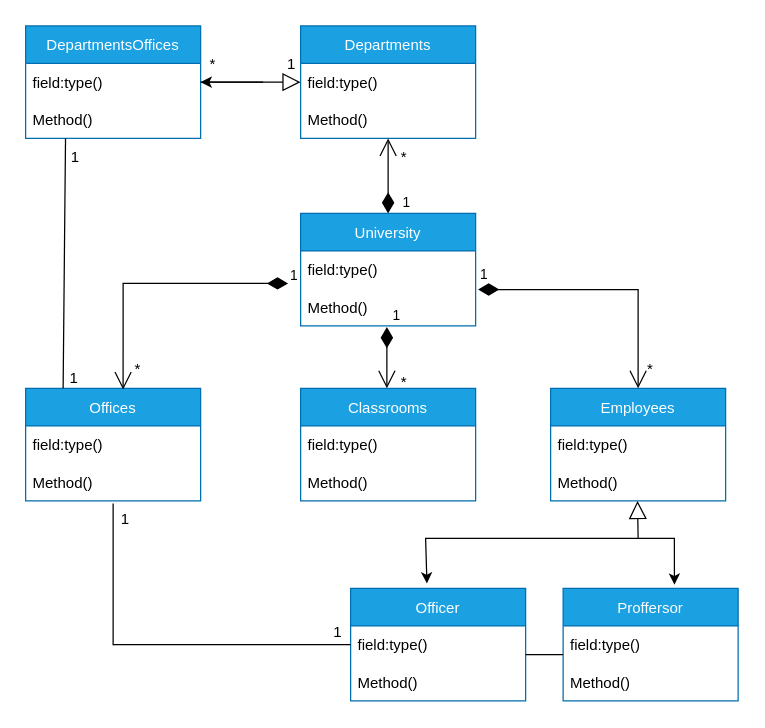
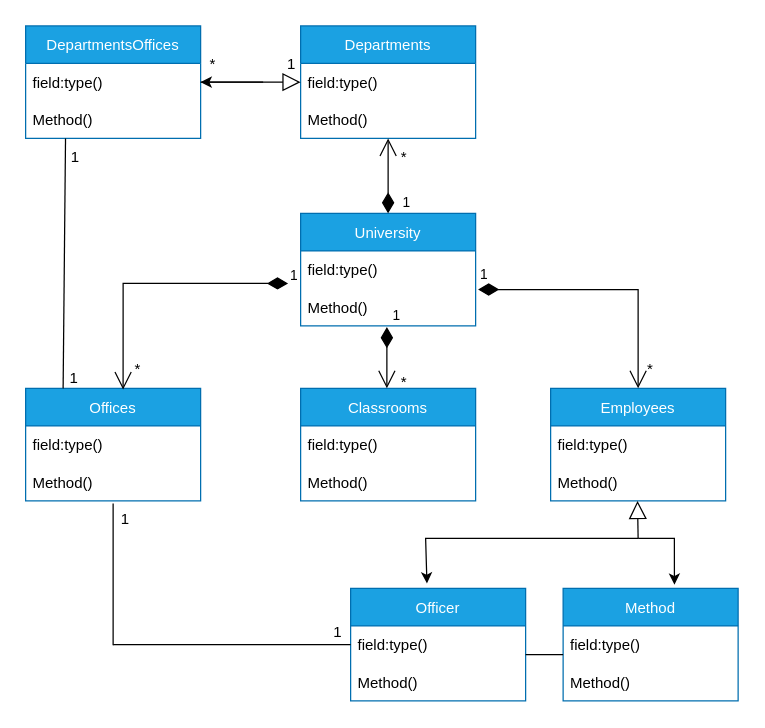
- <mxCell id="20" value="Proffersor" style="swimlane;fontStyle=0;childLayout=stackLayout;horizontal=1;startSize=30;horizontalStack=0;resizeParent=1;resizeParentMax=0;resizeLast=0;collapsible=1;marginBottom=0;fillColor=#1ba1e2;fontColor=#ffffff;strokeColor=#006EAF;" vertex="1" parent="1"><mxGeometry x="450" y="470" width="140" height="90" as="geometry"><mxRectangle x="474" y="184" width="50" height="30" as="alternateBounds" /></mxGeometry></mxCell>
+ <mxCell id="20" value="Method" style="swimlane;fontStyle=0;childLayout=stackLayout;horizontal=1;startSize=30;horizontalStack=0;resizeParent=1;resizeParentMax=0;resizeLast=0;collapsible=1;marginBottom=0;fillColor=#1ba1e2;fontColor=#ffffff;strokeColor=#006EAF;" vertex="1" parent="1"><mxGeometry x="450" y="470" width="140" height="90" as="geometry"><mxRectangle x="474" y="184" width="50" height="30" as="alternateBounds" /></mxGeometry></mxCell>
